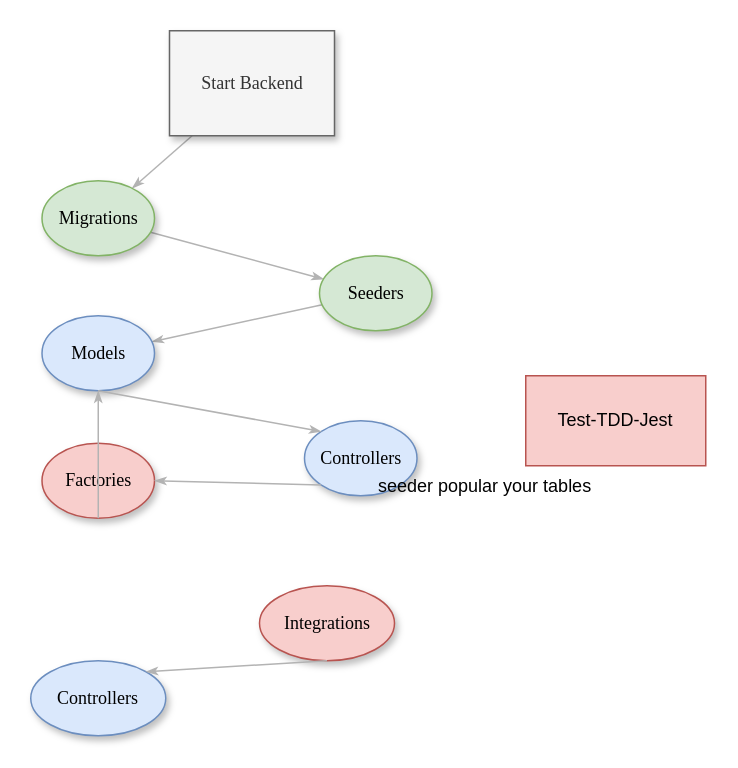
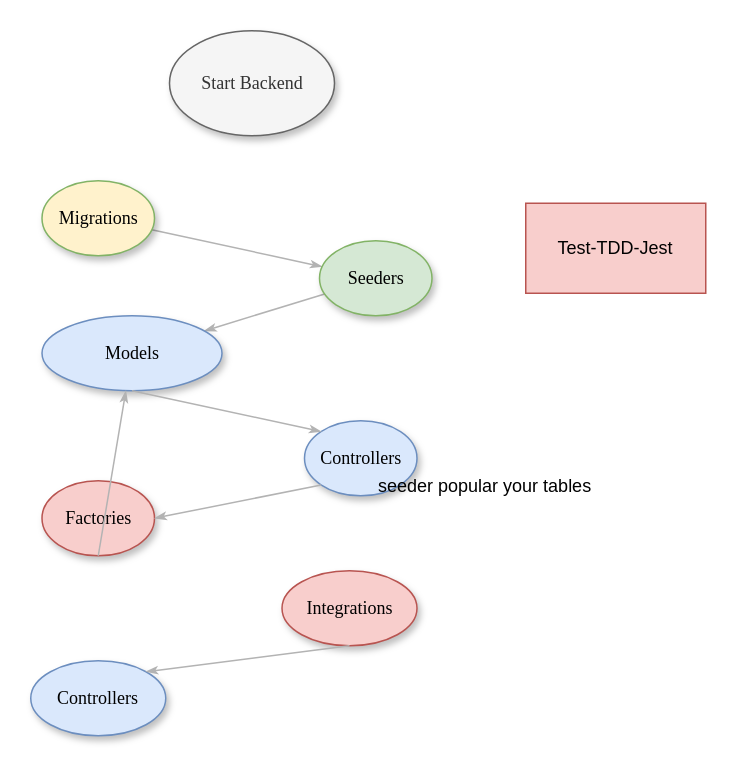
- <mxCell id="3" value="Start Backend" style="whiteSpace=wrap;html=1;shadow=1;comic=0;labelBackgroundColor=none;strokeWidth=1;fontFamily=Verdana;fontSize=12;align=center;fillColor=#f5f5f5;strokeColor=#666666;fontColor=#333333;rounded=0;" parent="1" vertex="1"><mxGeometry x="112.5" y="20" width="110" height="70" as="geometry" /></mxCell>
+ <mxCell id="3" value="Start Backend" style="ellipse;whiteSpace=wrap;html=1;rounded=0;shadow=1;comic=0;labelBackgroundColor=none;strokeWidth=1;fontFamily=Verdana;fontSize=12;align=center;fillColor=#f5f5f5;strokeColor=#666666;fontColor=#333333;" parent="1" vertex="1"><mxGeometry x="112.5" y="20" width="110" height="70" as="geometry" /></mxCell>
- <mxCell id="2" style="edgeStyle=none;rounded=1;html=1;labelBackgroundColor=none;startArrow=none;startFill=0;startSize=5;endArrow=classicThin;endFill=1;endSize=5;jettySize=auto;orthogonalLoop=1;strokeColor=#B3B3B3;strokeWidth=1;fontFamily=Verdana;fontSize=12" parent="1" source="3" target="5" edge="1"><mxGeometry relative="1" as="geometry" /></mxCell>
- <mxCell id="5" value="&lt;span&gt;Migrations&lt;/span&gt;" style="ellipse;whiteSpace=wrap;html=1;rounded=0;shadow=1;comic=0;labelBackgroundColor=none;strokeWidth=1;fontFamily=Verdana;fontSize=12;align=center;fillColor=#d5e8d4;strokeColor=#82b366;" parent="1" vertex="1"><mxGeometry x="27.5" y="120" width="75" height="50" as="geometry" /></mxCell>
+ <mxCell id="5" value="&lt;span&gt;Migrations&lt;/span&gt;" style="ellipse;whiteSpace=wrap;html=1;rounded=0;shadow=1;comic=0;labelBackgroundColor=none;strokeWidth=1;fontFamily=Verdana;fontSize=12;align=center;fillColor=#fff2cc;strokeColor=#82b366;" parent="1" vertex="1"><mxGeometry x="27.5" y="120" width="75" height="50" as="geometry" /></mxCell>
- <mxCell id="7" value="&lt;span&gt;Seeders&lt;br&gt;&lt;/span&gt;" style="ellipse;whiteSpace=wrap;html=1;rounded=0;shadow=1;comic=0;labelBackgroundColor=none;strokeWidth=1;fontFamily=Verdana;fontSize=12;align=center;fillColor=#d5e8d4;strokeColor=#82b366;" parent="1" vertex="1"><mxGeometry x="212.5" y="170" width="75" height="50" as="geometry" /></mxCell>
+ <mxCell id="7" value="&lt;span&gt;Seeders&lt;br&gt;&lt;/span&gt;" style="ellipse;whiteSpace=wrap;html=1;rounded=0;shadow=1;comic=0;labelBackgroundColor=none;strokeWidth=1;fontFamily=Verdana;fontSize=12;align=center;fillColor=#d5e8d4;strokeColor=#82b366;" parent="1" vertex="1"><mxGeometry x="212.5" y="160" width="75" height="50" as="geometry" /></mxCell>
- <mxCell id="8" value="Models" style="ellipse;whiteSpace=wrap;html=1;rounded=0;shadow=1;comic=0;labelBackgroundColor=none;strokeWidth=1;fontFamily=Verdana;fontSize=12;align=center;fillColor=#dae8fc;strokeColor=#6c8ebf;" parent="1" vertex="1"><mxGeometry x="27.5" y="210" width="75" height="50" as="geometry" /></mxCell>
+ <mxCell id="8" value="Models" style="ellipse;whiteSpace=wrap;html=1;rounded=0;shadow=1;comic=0;labelBackgroundColor=none;strokeWidth=1;fontFamily=Verdana;fontSize=12;align=center;fillColor=#dae8fc;strokeColor=#6c8ebf;" parent="1" vertex="1"><mxGeometry x="27.5" y="210" width="120" height="50" as="geometry" /></mxCell>
- <mxCell id="18" value="Test-TDD-Jest" style="rounded=0;whiteSpace=wrap;html=1;fillColor=#f8cecc;strokeColor=#b85450;" vertex="1" parent="1"><mxGeometry x="350" y="250" width="120" height="60" as="geometry" /></mxCell>
+ <mxCell id="18" value="Test-TDD-Jest" style="rounded=0;whiteSpace=wrap;html=1;fillColor=#f8cecc;strokeColor=#b85450;" vertex="1" parent="1"><mxGeometry x="350" y="135" width="120" height="60" as="geometry" /></mxCell>
- <mxCell id="12" value="Factories" style="ellipse;whiteSpace=wrap;html=1;rounded=0;shadow=1;comic=0;labelBackgroundColor=none;strokeWidth=1;fontFamily=Verdana;fontSize=12;align=center;fillColor=#f8cecc;strokeColor=#b85450;" vertex="1" parent="1"><mxGeometry x="27.5" y="295" width="75" height="50" as="geometry" /></mxCell>
+ <mxCell id="12" value="Factories" style="ellipse;whiteSpace=wrap;html=1;rounded=0;shadow=1;comic=0;labelBackgroundColor=none;strokeWidth=1;fontFamily=Verdana;fontSize=12;align=center;fillColor=#f8cecc;strokeColor=#b85450;" vertex="1" parent="1"><mxGeometry x="27.5" y="320" width="75" height="50" as="geometry" /></mxCell>
- <mxCell id="14" value="Integrations" style="ellipse;whiteSpace=wrap;html=1;rounded=0;shadow=1;comic=0;labelBackgroundColor=none;strokeWidth=1;fontFamily=Verdana;fontSize=12;align=center;fillColor=#f8cecc;strokeColor=#b85450;" vertex="1" parent="1"><mxGeometry x="172.5" y="390" width="90" height="50" as="geometry" /></mxCell>
+ <mxCell id="14" value="Integrations" style="ellipse;whiteSpace=wrap;html=1;rounded=0;shadow=1;comic=0;labelBackgroundColor=none;strokeWidth=1;fontFamily=Verdana;fontSize=12;align=center;fillColor=#f8cecc;strokeColor=#b85450;" vertex="1" parent="1"><mxGeometry x="187.5" y="380" width="90" height="50" as="geometry" /></mxCell>
